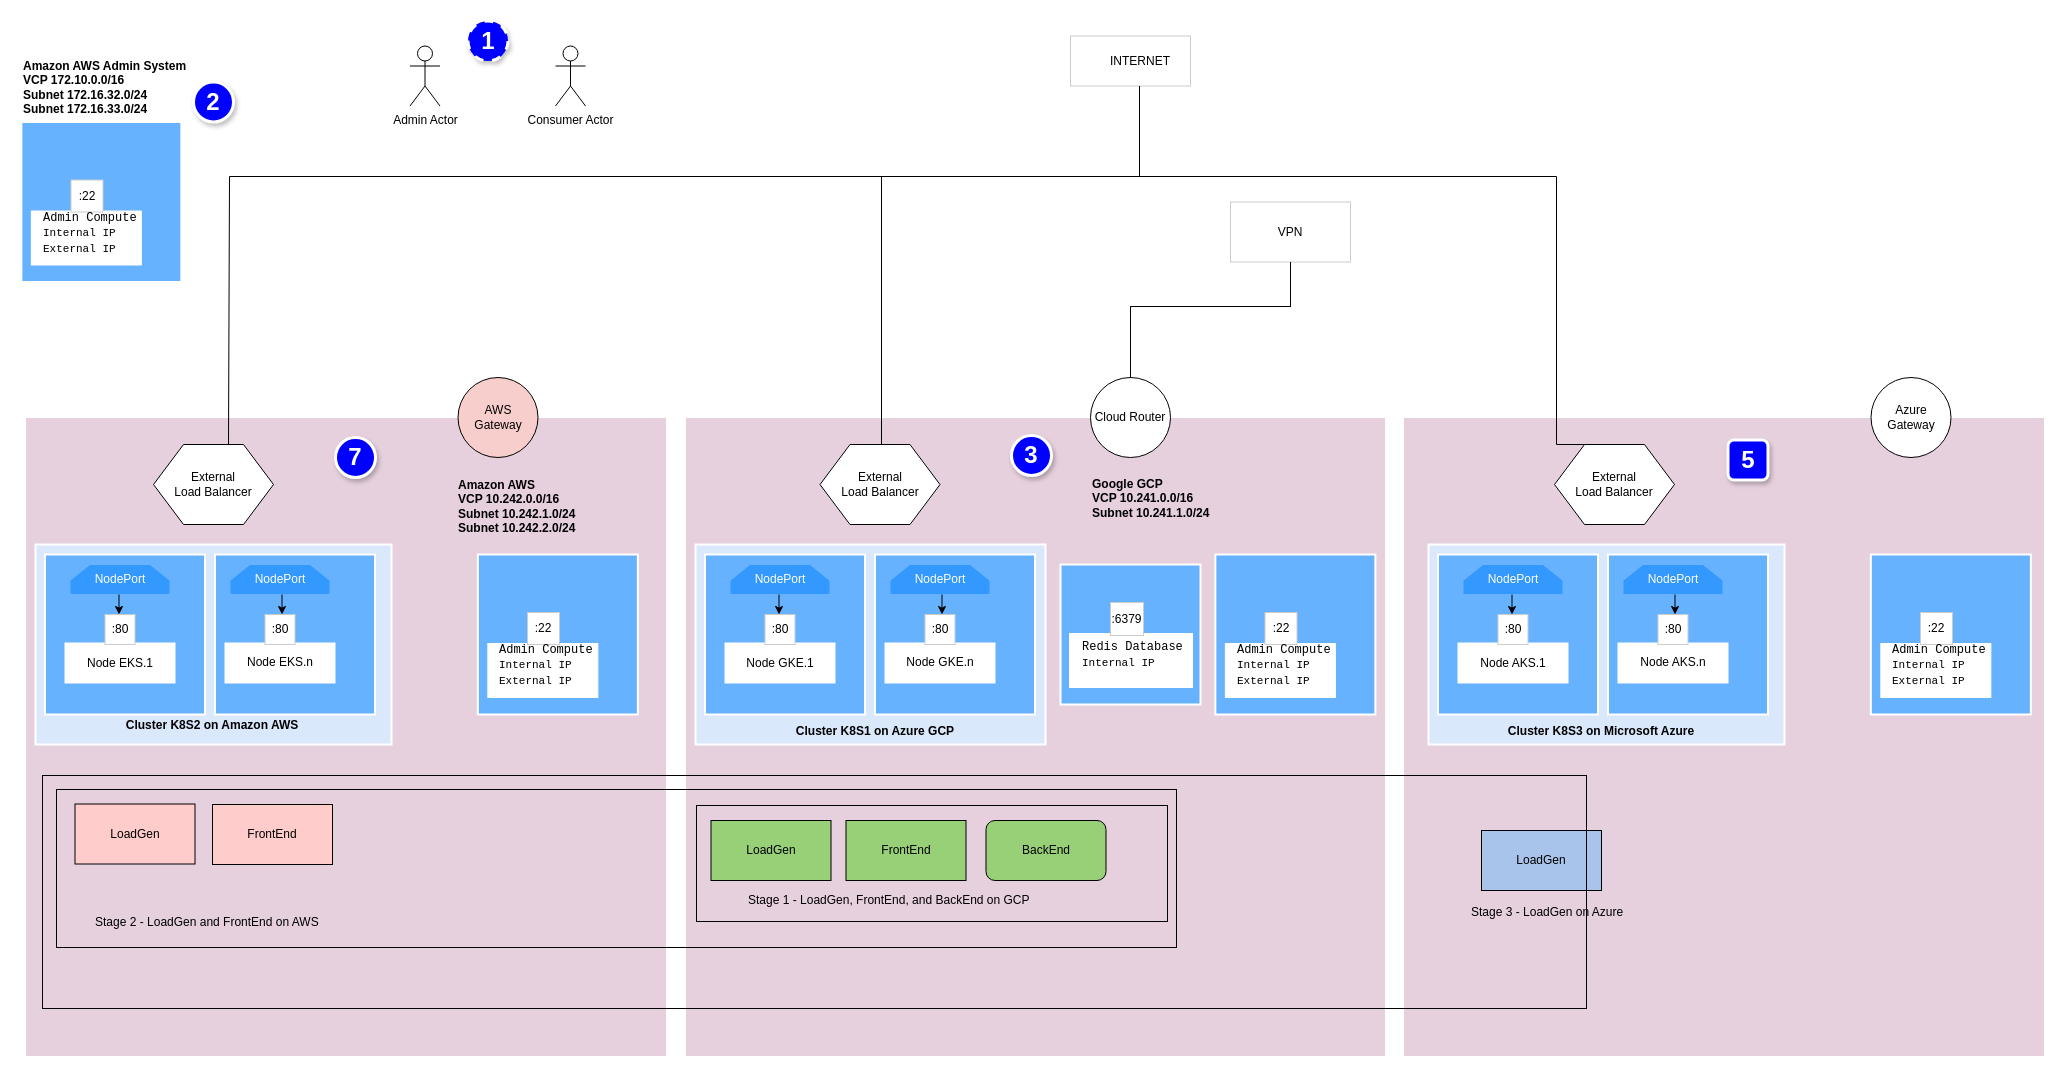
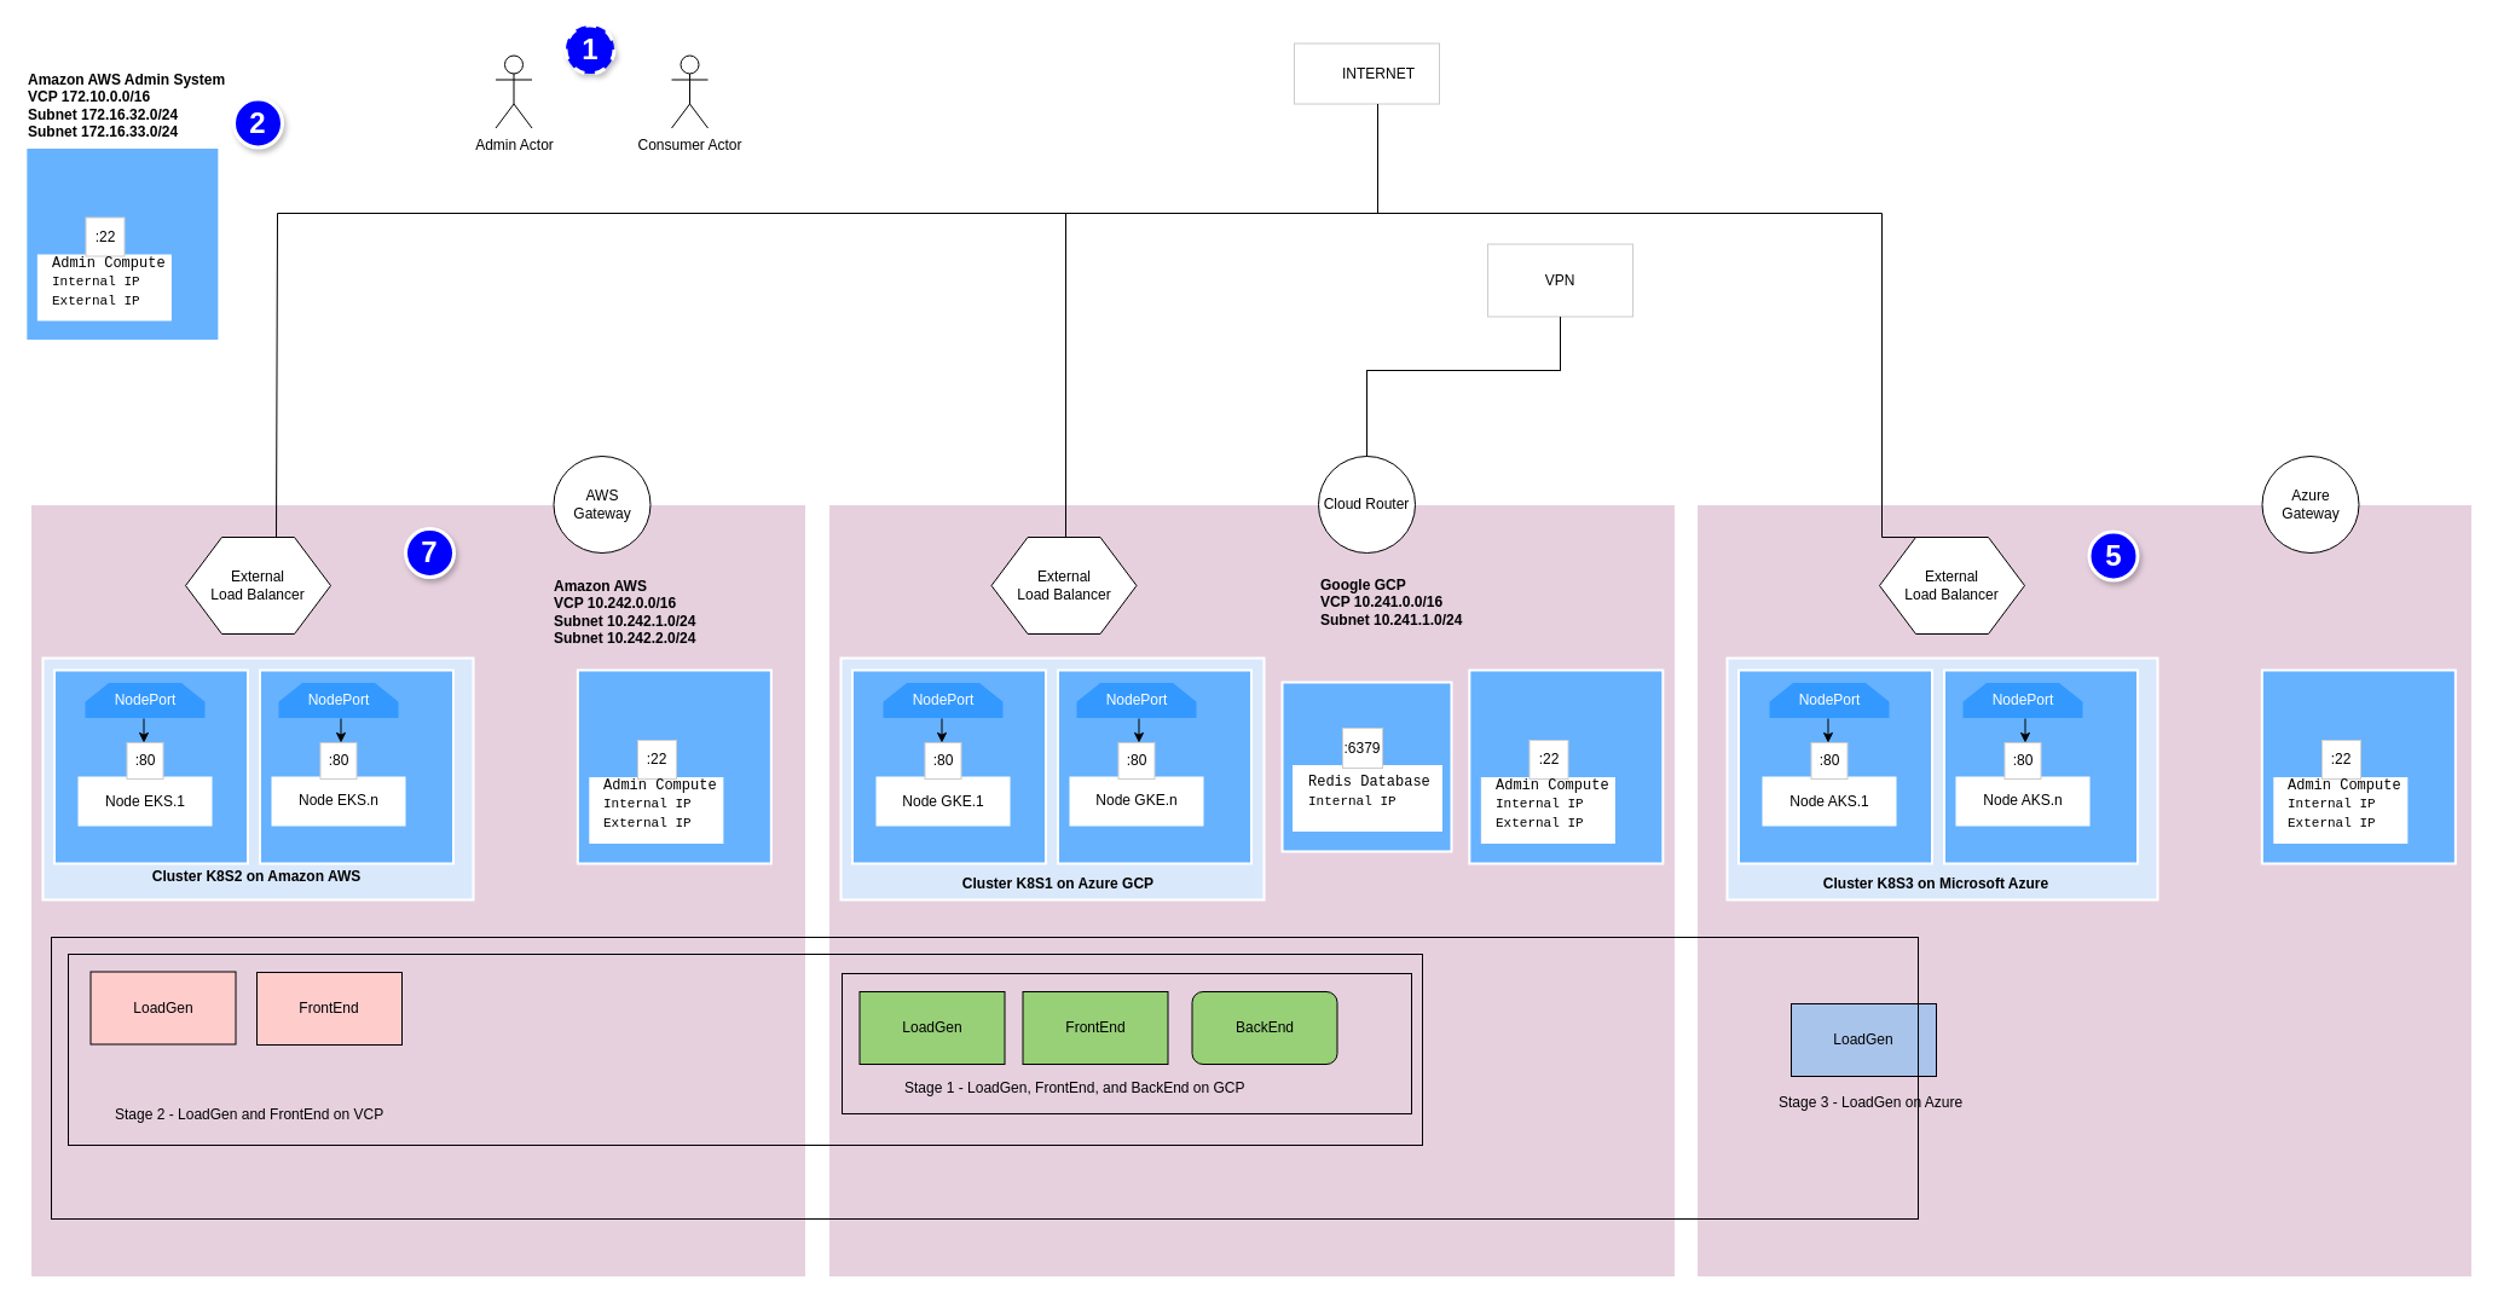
- <mxCell id="74" value="AWS&lt;br&gt;Gateway" style="ellipse;whiteSpace=wrap;html=1;aspect=fixed;fillColor=#f8cecc;" parent="1" vertex="1"><mxGeometry x="457.5" y="377" width="80" height="80" as="geometry" /></mxCell>
+ <mxCell id="74" value="AWS&lt;br&gt;Gateway" style="ellipse;whiteSpace=wrap;html=1;aspect=fixed;" parent="1" vertex="1"><mxGeometry x="457.5" y="377" width="80" height="80" as="geometry" /></mxCell>
- <mxCell id="99" value="&lt;font style=&quot;font-size: 24px&quot;&gt;&lt;b&gt;3&lt;/b&gt;&lt;/font&gt;" style="ellipse;whiteSpace=wrap;html=1;aspect=fixed;fillColor=#0000FF;strokeColor=#FFFFFF;shadow=1;strokeWidth=3;fontColor=#FFFFFF;" vertex="1" parent="1"><mxGeometry x="1011" y="435" width="40" height="40" as="geometry" /></mxCell>
- <mxCell id="103" value="&lt;span style=&quot;font-size: 24px&quot;&gt;&lt;b&gt;5&lt;/b&gt;&lt;/span&gt;" style="whiteSpace=wrap;html=1;aspect=fixed;fillColor=#0000FF;strokeColor=#FFFFFF;shadow=1;strokeWidth=3;fontColor=#FFFFFF;rounded=1;" vertex="1" parent="1"><mxGeometry x="1727.5" y="439.5" width="40" height="40" as="geometry" /></mxCell>
+ <mxCell id="103" value="&lt;span style=&quot;font-size: 24px&quot;&gt;&lt;b&gt;5&lt;/b&gt;&lt;/span&gt;" style="ellipse;whiteSpace=wrap;html=1;aspect=fixed;fillColor=#0000FF;strokeColor=#FFFFFF;shadow=1;strokeWidth=3;fontColor=#FFFFFF;" vertex="1" parent="1"><mxGeometry x="1727.5" y="439.5" width="40" height="40" as="geometry" /></mxCell>
- <mxCell id="82" value="Stage 2 - LoadGen and FrontEnd on AWS&amp;nbsp;" style="text;html=1;resizable=0;points=[];autosize=1;align=left;verticalAlign=top;spacingTop=-4;" parent="1" vertex="1"><mxGeometry x="92.5" y="912" width="240" height="20" as="geometry" /></mxCell>
+ <mxCell id="82" value="Stage 2 - LoadGen and FrontEnd on VCP&amp;nbsp;" style="text;html=1;resizable=0;points=[];autosize=1;align=left;verticalAlign=top;spacingTop=-4;" parent="1" vertex="1"><mxGeometry x="92.5" y="912" width="240" height="20" as="geometry" /></mxCell>
